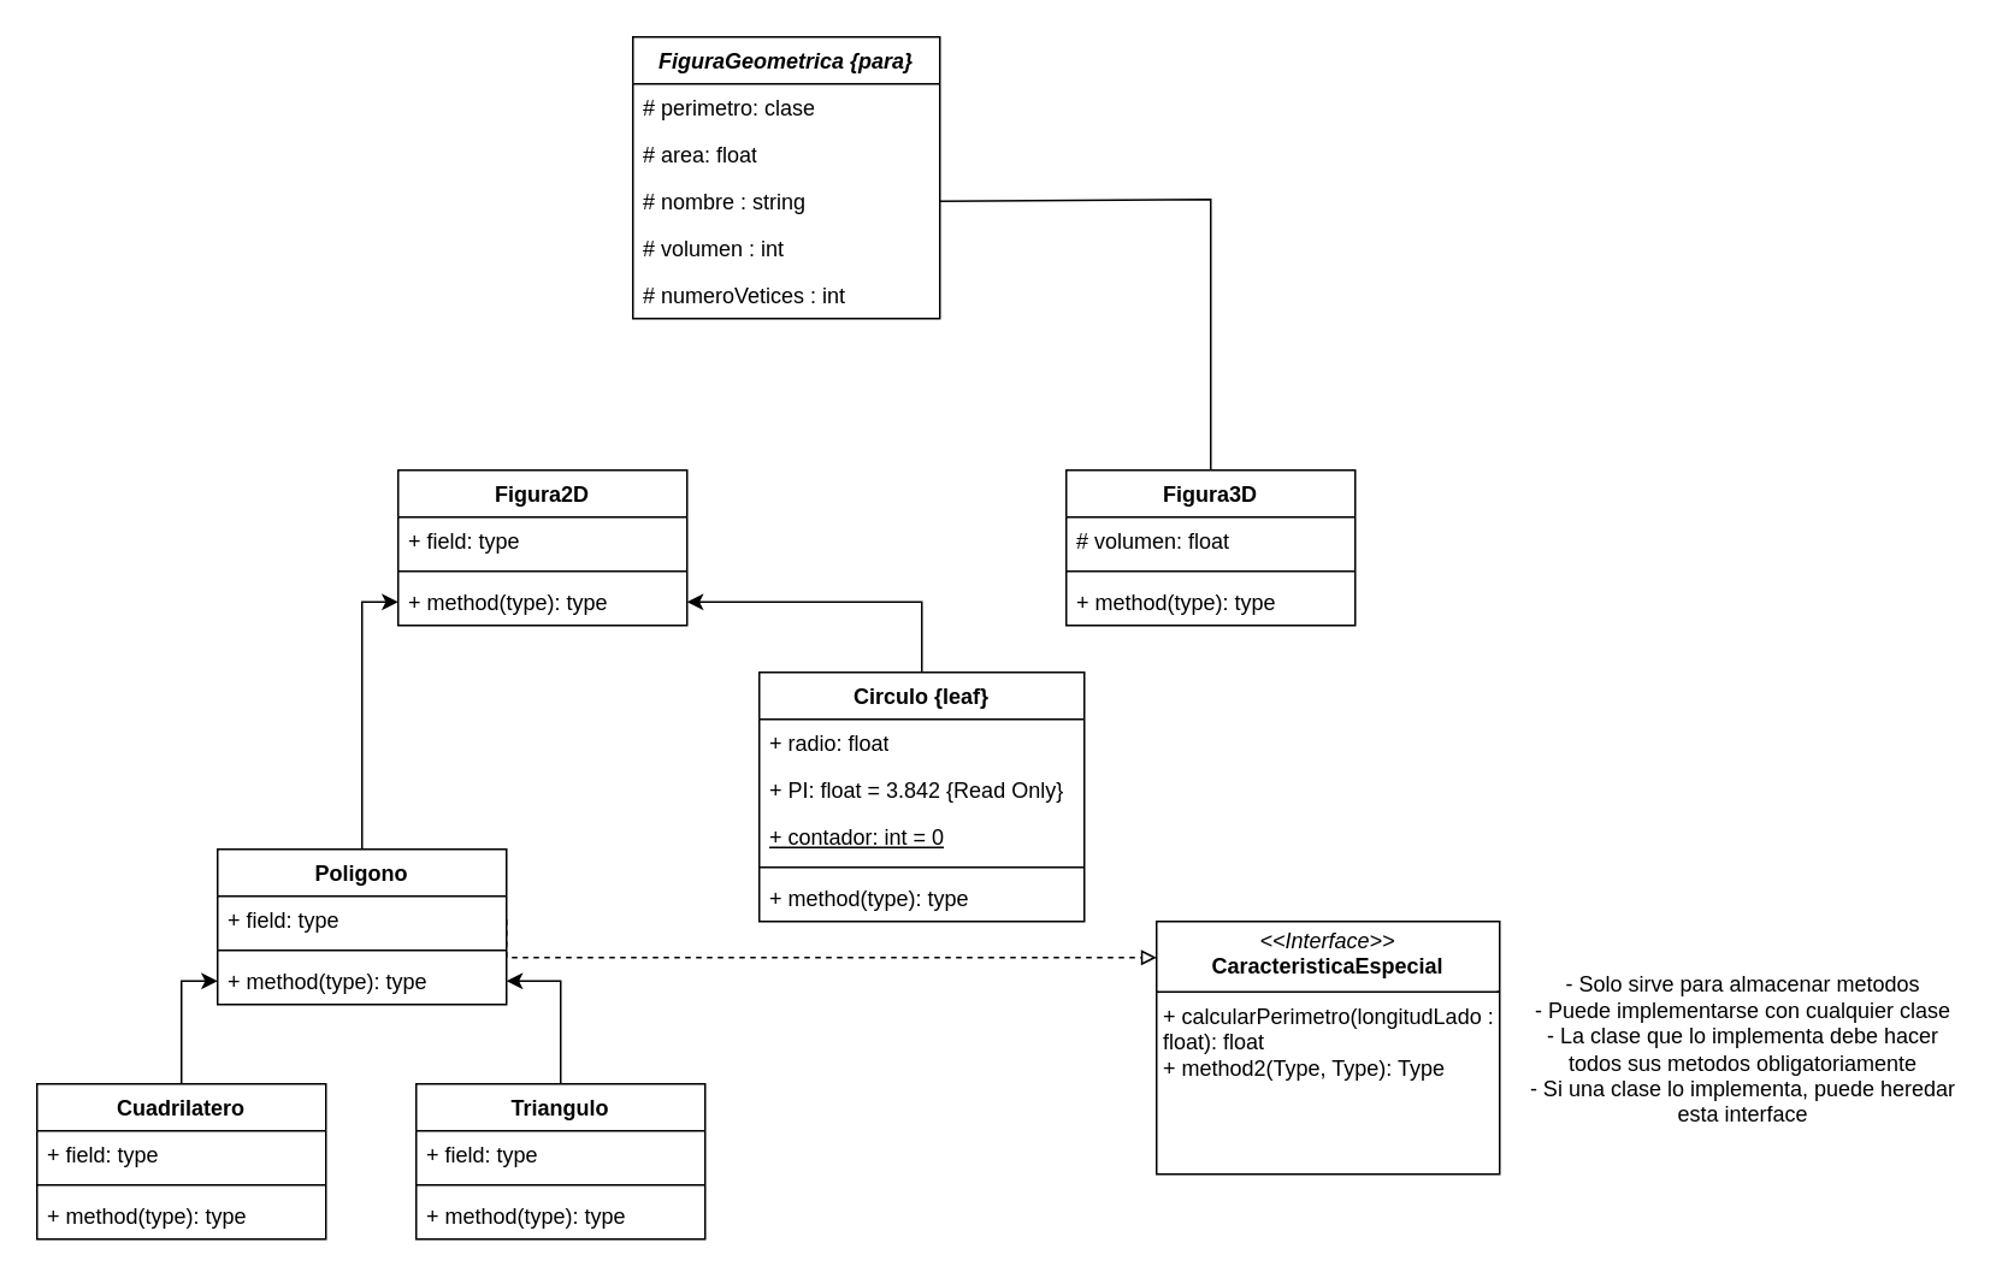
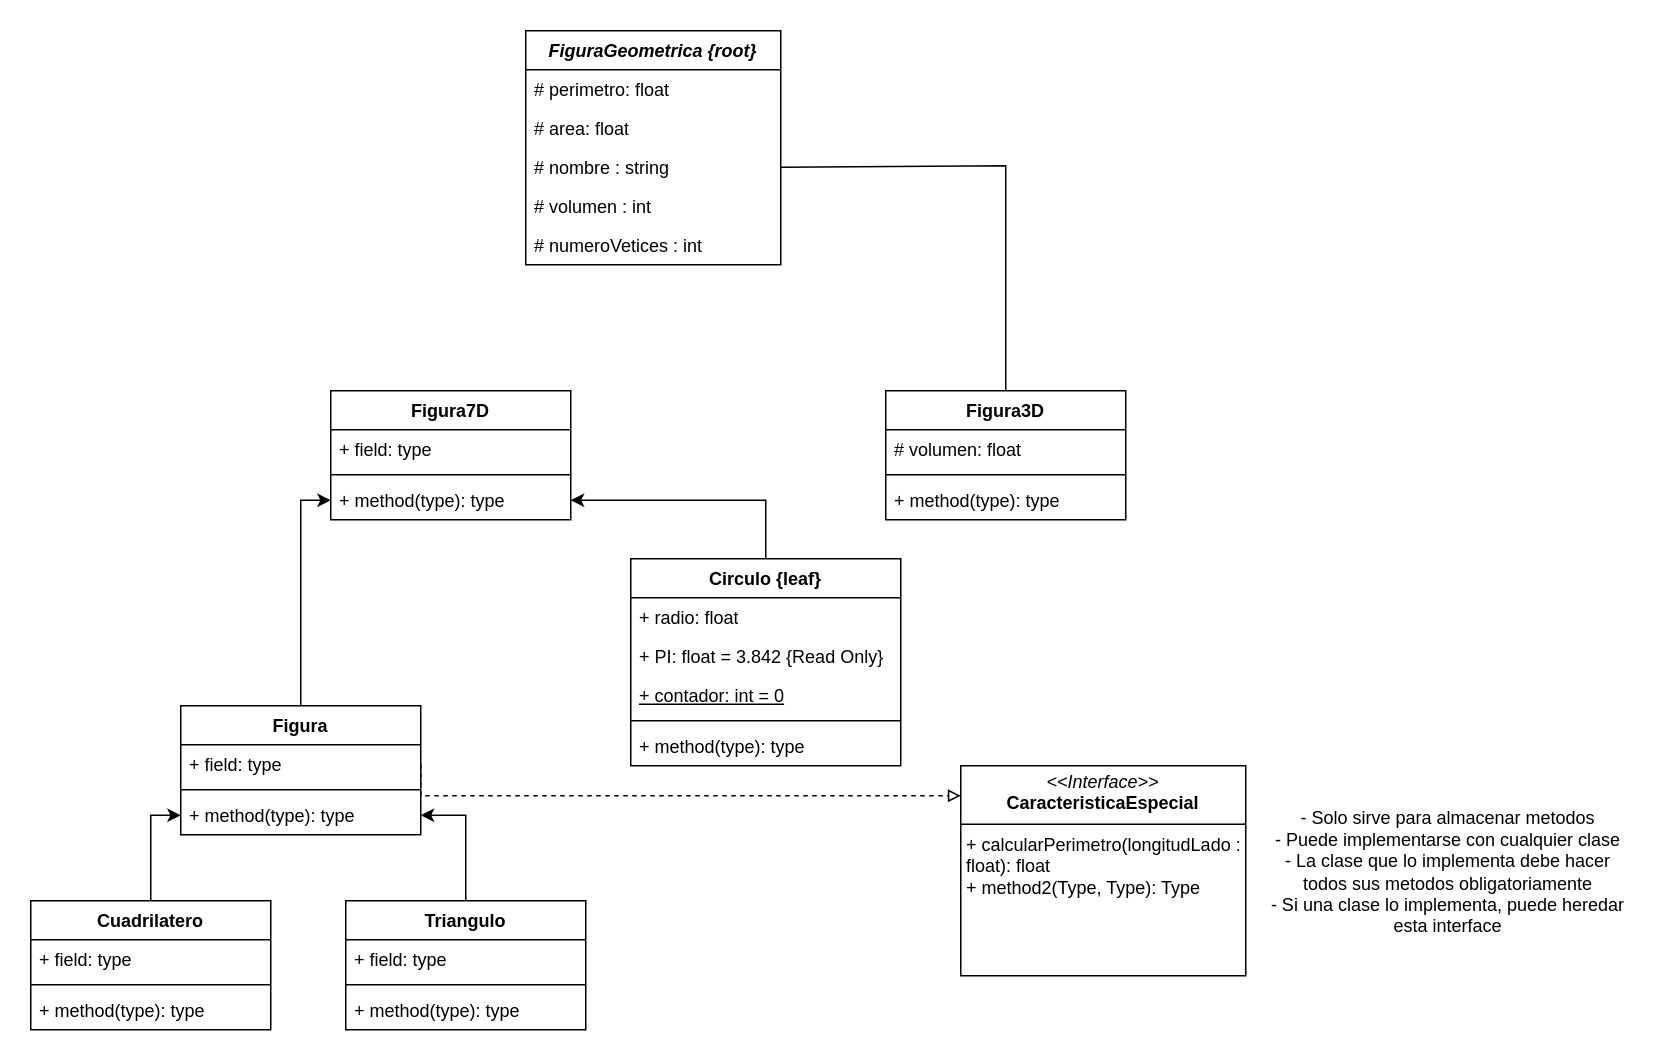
- <mxCell id="2" value="&lt;i&gt;FiguraGeometrica {para}&lt;/i&gt;" style="swimlane;fontStyle=1;align=center;verticalAlign=top;childLayout=stackLayout;horizontal=1;startSize=26;horizontalStack=0;resizeParent=1;resizeParentMax=0;resizeLast=0;collapsible=1;marginBottom=0;whiteSpace=wrap;html=1;" vertex="1" parent="1"><mxGeometry x="350" y="20" width="170" height="156" as="geometry" /></mxCell>
+ <mxCell id="2" value="&lt;i&gt;FiguraGeometrica {root}&lt;/i&gt;" style="swimlane;fontStyle=1;align=center;verticalAlign=top;childLayout=stackLayout;horizontal=1;startSize=26;horizontalStack=0;resizeParent=1;resizeParentMax=0;resizeLast=0;collapsible=1;marginBottom=0;whiteSpace=wrap;html=1;" vertex="1" parent="1"><mxGeometry x="350" y="20" width="170" height="156" as="geometry" /></mxCell>
- <mxCell id="3" value="# perimetro: clase" style="text;strokeColor=none;fillColor=none;align=left;verticalAlign=top;spacingLeft=4;spacingRight=4;overflow=hidden;rotatable=0;points=[[0,0.5],[1,0.5]];portConstraint=eastwest;whiteSpace=wrap;html=1;" vertex="1" parent="2"><mxGeometry y="26" width="170" height="26" as="geometry" /></mxCell>
+ <mxCell id="3" value="# perimetro: float" style="text;strokeColor=none;fillColor=none;align=left;verticalAlign=top;spacingLeft=4;spacingRight=4;overflow=hidden;rotatable=0;points=[[0,0.5],[1,0.5]];portConstraint=eastwest;whiteSpace=wrap;html=1;" vertex="1" parent="2"><mxGeometry y="26" width="170" height="26" as="geometry" /></mxCell>
- <mxCell id="8" value="Figura2D" style="swimlane;fontStyle=1;align=center;verticalAlign=top;childLayout=stackLayout;horizontal=1;startSize=26;horizontalStack=0;resizeParent=1;resizeParentMax=0;resizeLast=0;collapsible=1;marginBottom=0;whiteSpace=wrap;html=1;" vertex="1" parent="1"><mxGeometry x="220" y="260" width="160" height="86" as="geometry" /></mxCell>
+ <mxCell id="8" value="Figura7D" style="swimlane;fontStyle=1;align=center;verticalAlign=top;childLayout=stackLayout;horizontal=1;startSize=26;horizontalStack=0;resizeParent=1;resizeParentMax=0;resizeLast=0;collapsible=1;marginBottom=0;whiteSpace=wrap;html=1;" vertex="1" parent="1"><mxGeometry x="220" y="260" width="160" height="86" as="geometry" /></mxCell>
- <mxCell id="18" value="Poligono" style="swimlane;fontStyle=1;align=center;verticalAlign=top;childLayout=stackLayout;horizontal=1;startSize=26;horizontalStack=0;resizeParent=1;resizeParentMax=0;resizeLast=0;collapsible=1;marginBottom=0;whiteSpace=wrap;html=1;" vertex="1" parent="1"><mxGeometry x="120" y="470" width="160" height="86" as="geometry" /></mxCell>
+ <mxCell id="18" value="Figura" style="swimlane;fontStyle=1;align=center;verticalAlign=top;childLayout=stackLayout;horizontal=1;startSize=26;horizontalStack=0;resizeParent=1;resizeParentMax=0;resizeLast=0;collapsible=1;marginBottom=0;whiteSpace=wrap;html=1;" vertex="1" parent="1"><mxGeometry x="120" y="470" width="160" height="86" as="geometry" /></mxCell>
